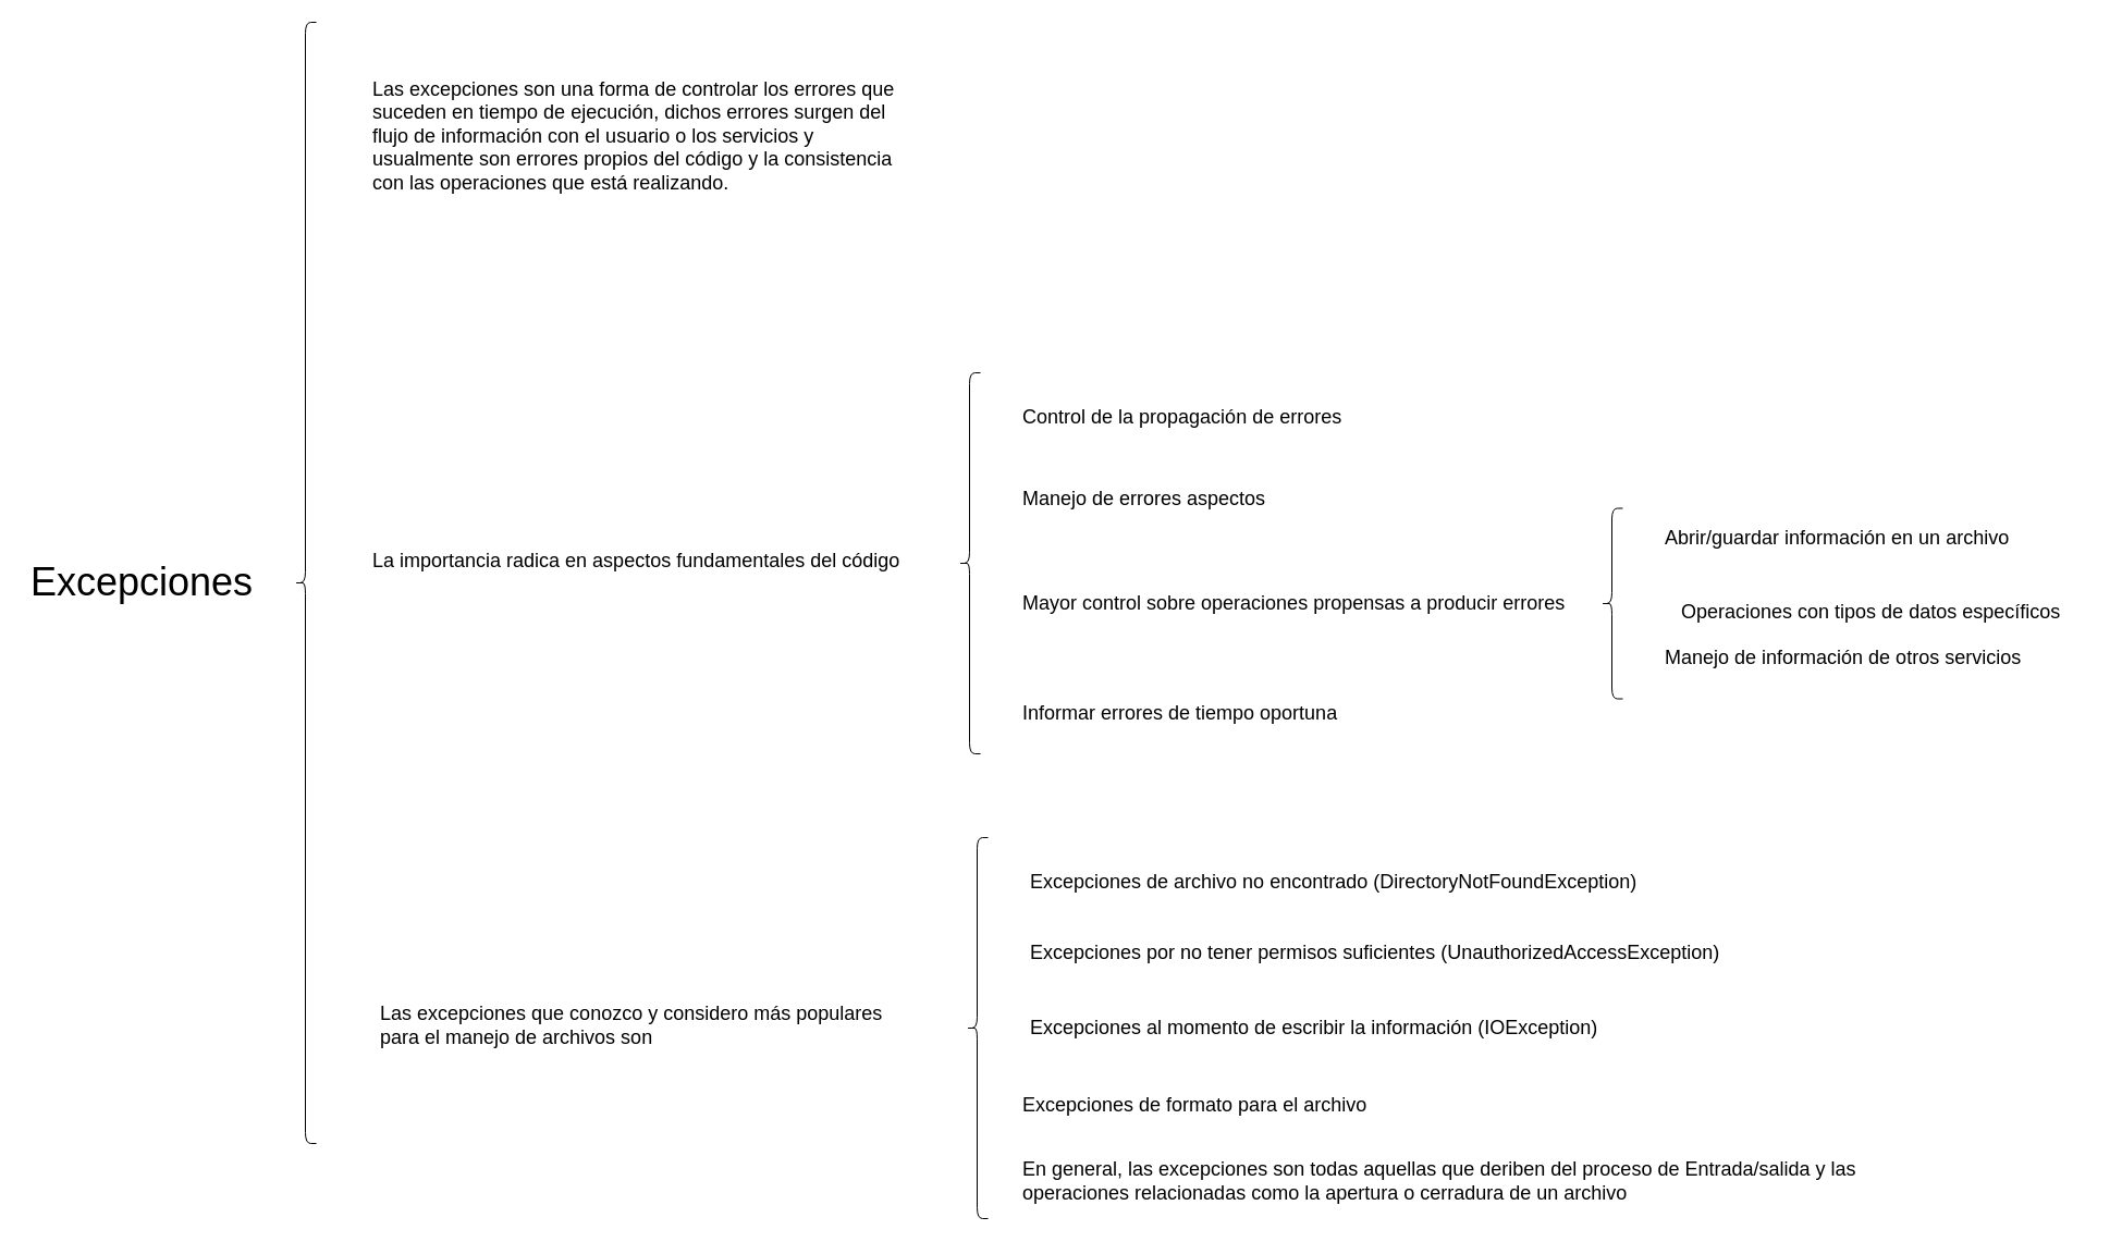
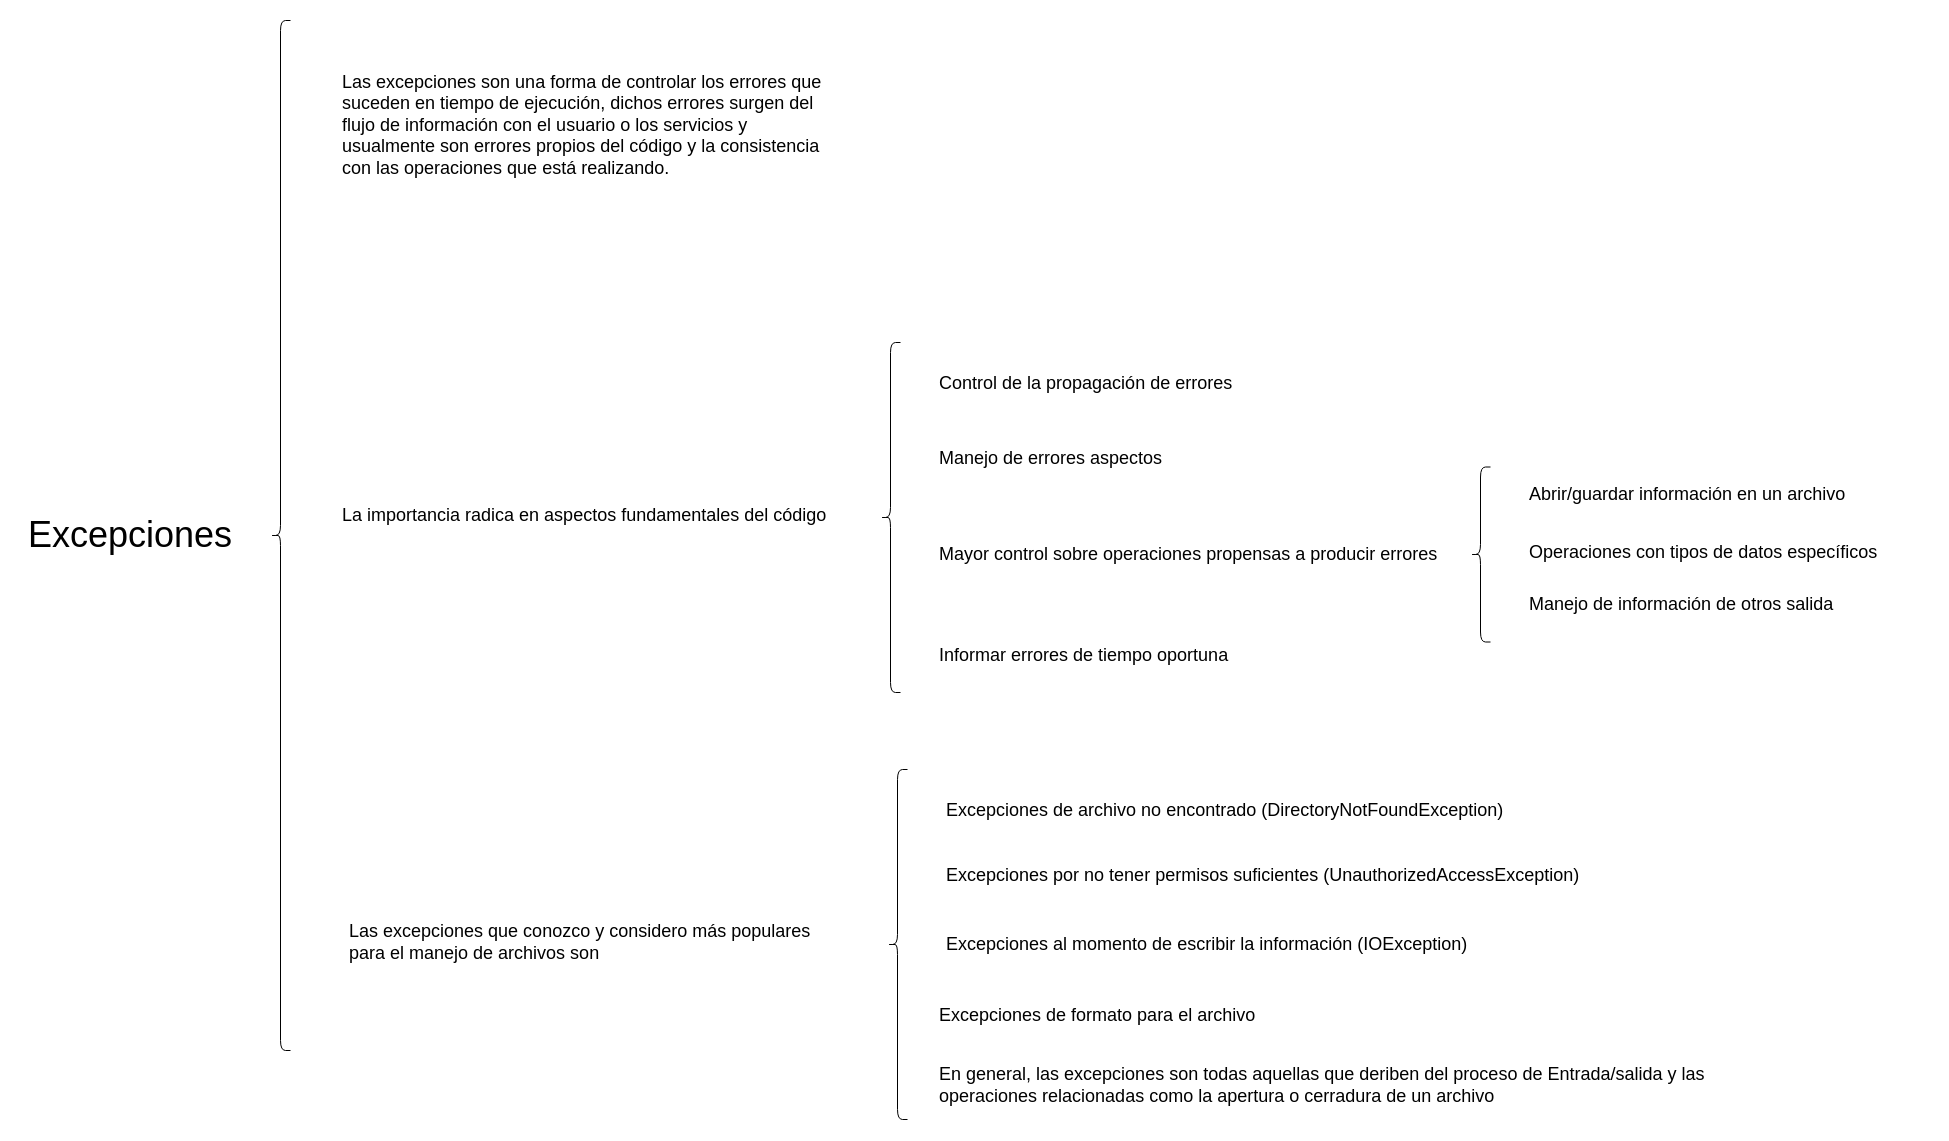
- <mxCell id="13" value="Operaciones con tipos de datos específicos" style="text;html=1;strokeColor=none;fillColor=none;align=left;verticalAlign=middle;whiteSpace=wrap;rounded=0;fontSize=18;" vertex="1" parent="1"><mxGeometry x="1542" y="546.5" width="400" height="30" as="geometry" /></mxCell>
+ <mxCell id="13" value="Operaciones con tipos de datos específicos" style="text;html=1;strokeColor=none;fillColor=none;align=left;verticalAlign=middle;whiteSpace=wrap;rounded=0;fontSize=18;" vertex="1" parent="1"><mxGeometry x="1527" y="536.5" width="400" height="30" as="geometry" /></mxCell>
- <mxCell id="14" value="Manejo de información de otros servicios" style="text;html=1;strokeColor=none;fillColor=none;align=left;verticalAlign=middle;whiteSpace=wrap;rounded=0;fontSize=18;" vertex="1" parent="1"><mxGeometry x="1527" y="589" width="400" height="30" as="geometry" /></mxCell>
+ <mxCell id="14" value="Manejo de información de otros salida" style="text;html=1;strokeColor=none;fillColor=none;align=left;verticalAlign=middle;whiteSpace=wrap;rounded=0;fontSize=18;" vertex="1" parent="1"><mxGeometry x="1527" y="589" width="400" height="30" as="geometry" /></mxCell>
